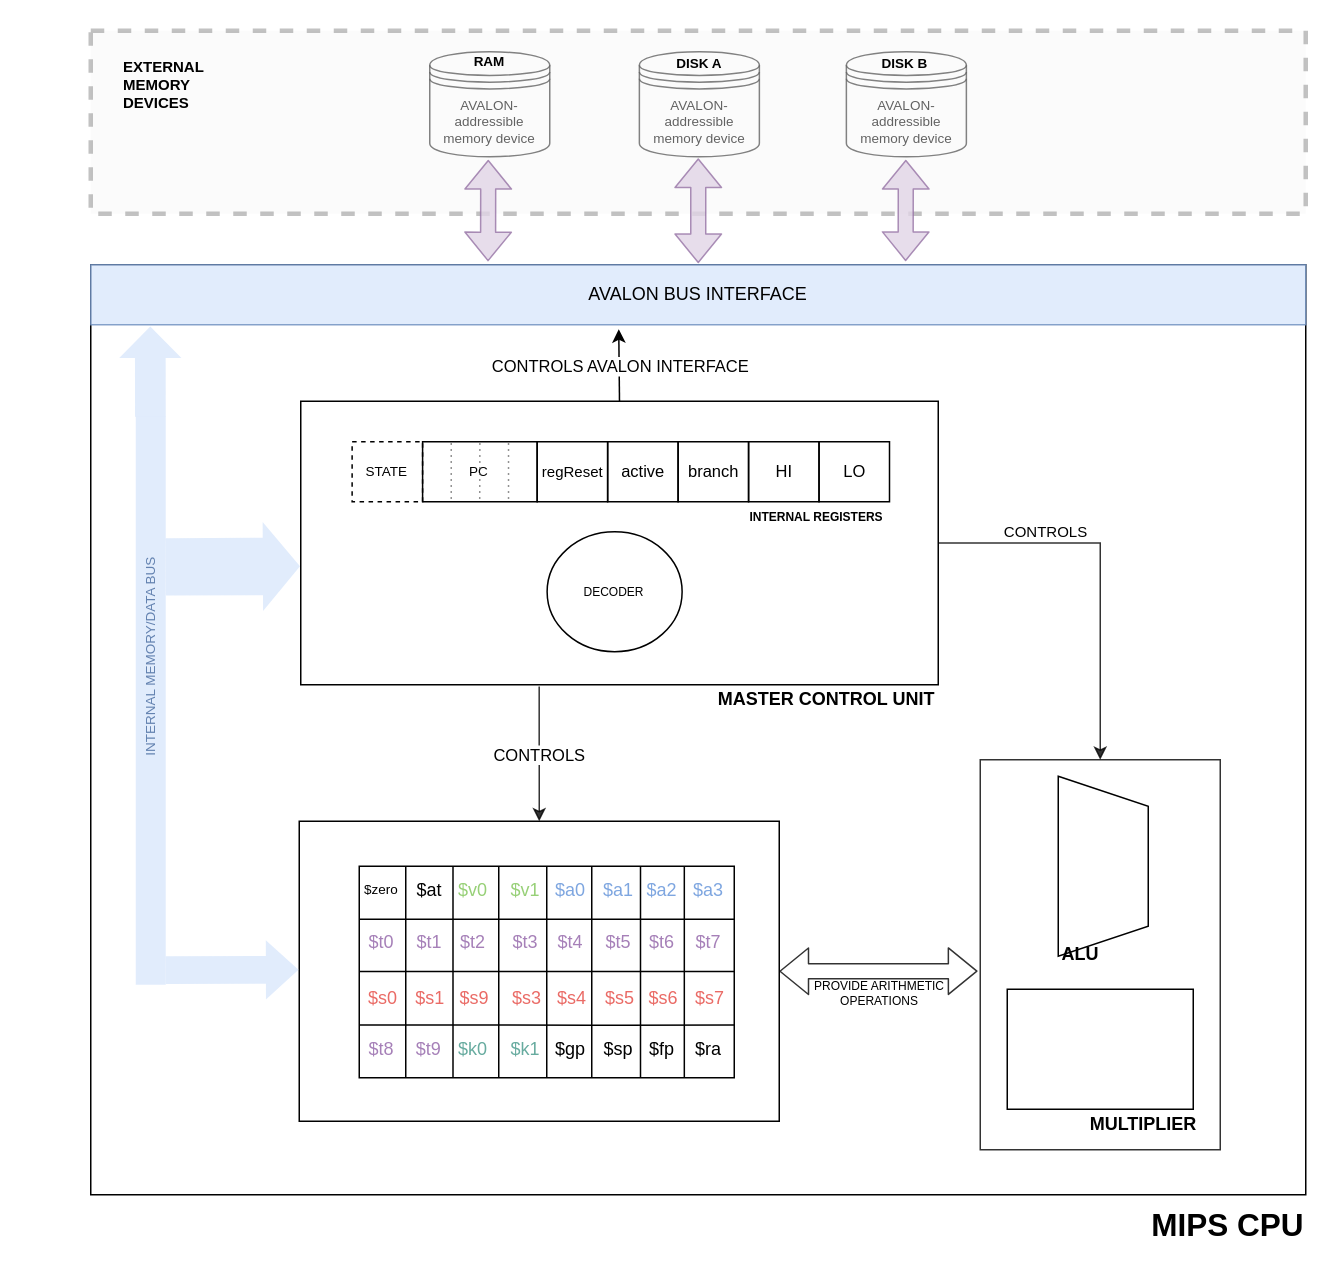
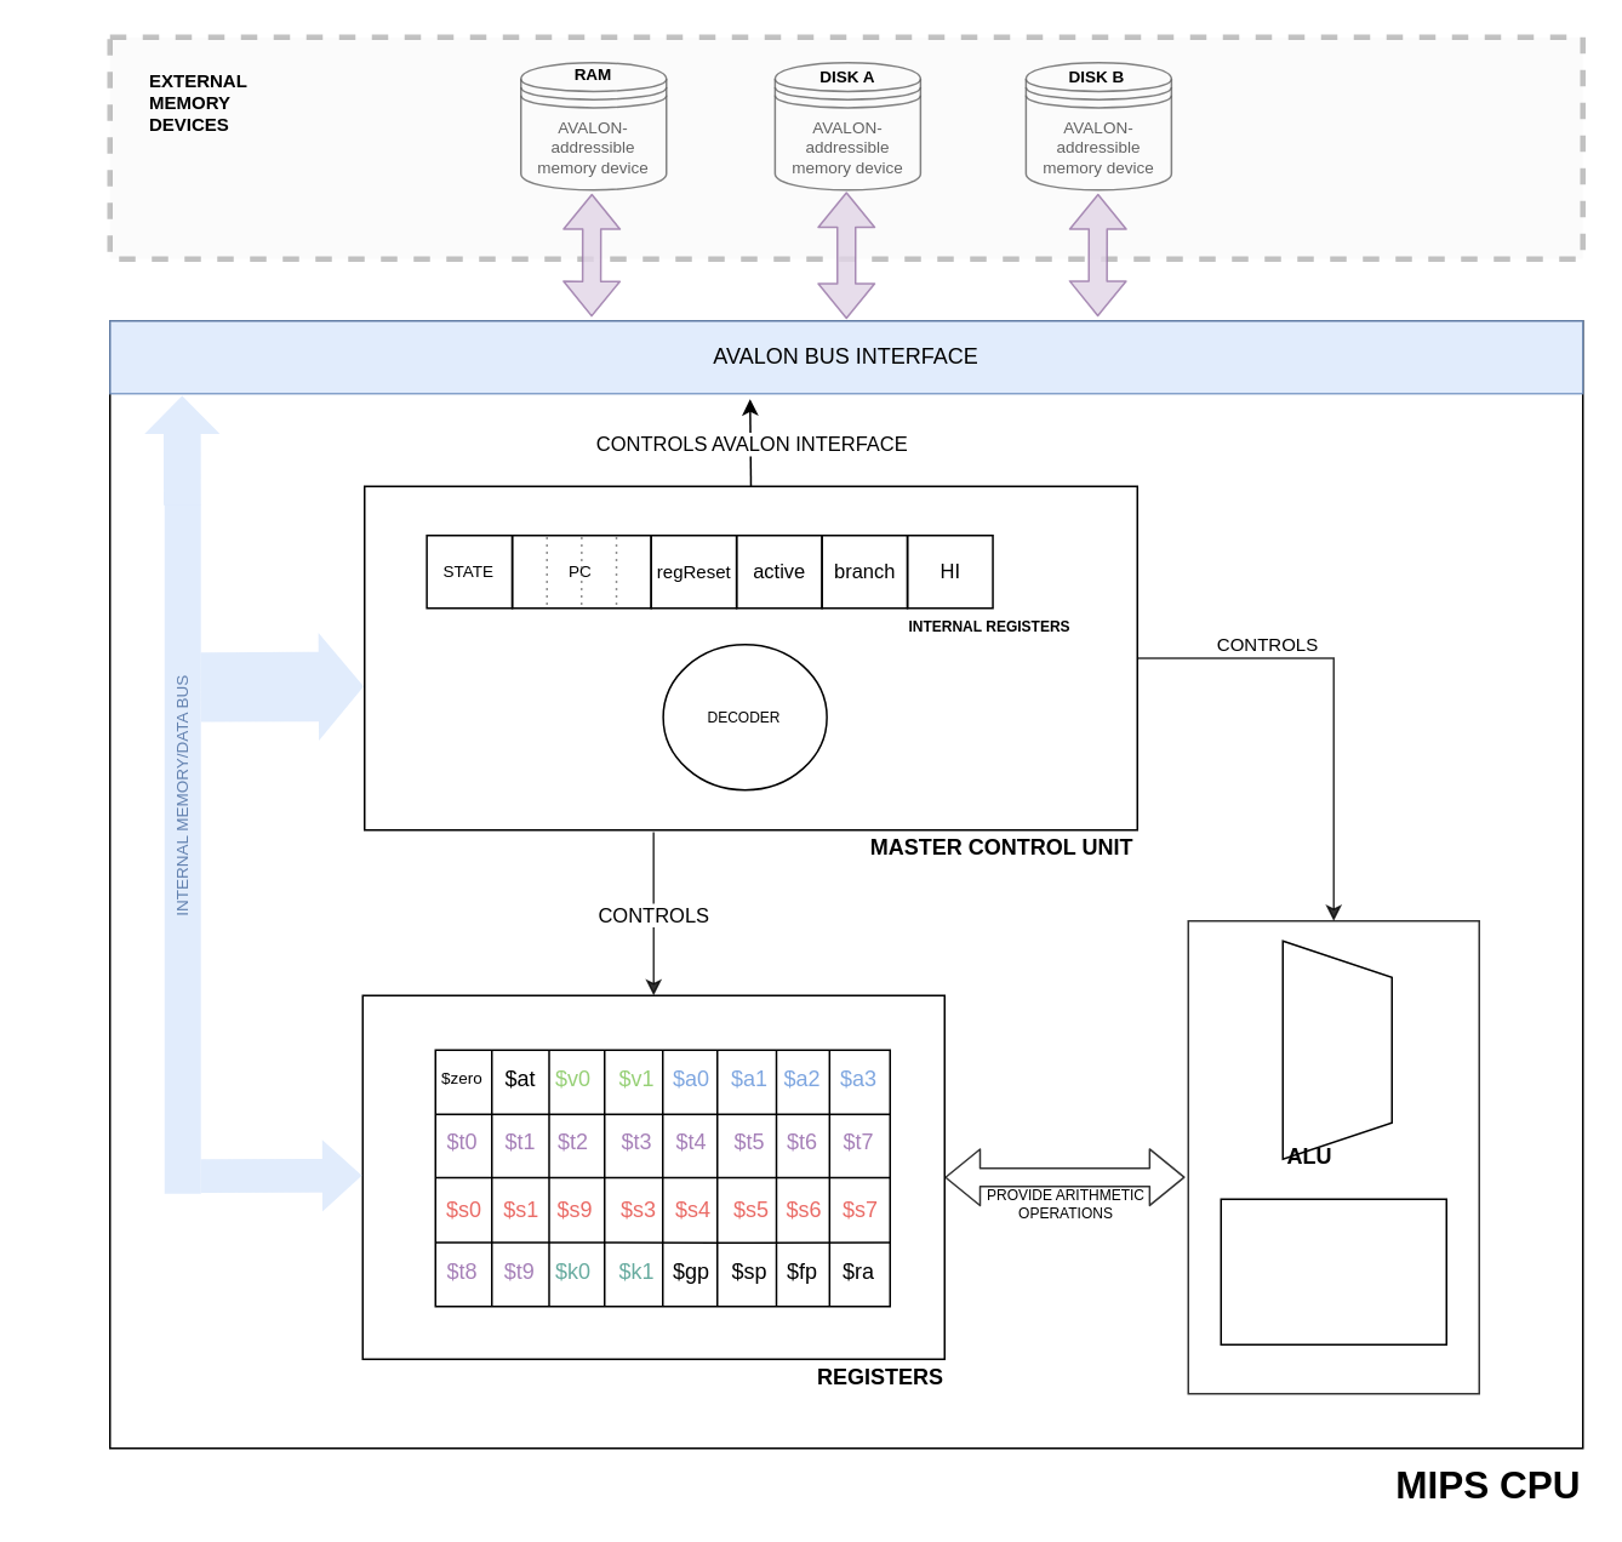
- <mxCell id="62" value="STATE" style="rounded=0;whiteSpace=wrap;html=1;glass=1;fillColor=none;gradientColor=none;fontSize=9;dashed=1;" parent="61" vertex="1"><mxGeometry width="46.976" height="40" as="geometry" /></mxCell>
+ <mxCell id="62" value="STATE" style="rounded=0;whiteSpace=wrap;html=1;glass=1;fillColor=none;gradientColor=none;fontSize=9;" parent="61" vertex="1"><mxGeometry width="46.976" height="40" as="geometry" /></mxCell>
- <mxCell id="72" value="&lt;font style=&quot;font-size: 11px&quot;&gt;LO&lt;/font&gt;" style="rounded=0;whiteSpace=wrap;html=1;glass=1;fillColor=none;gradientColor=none;fontSize=11;" parent="61" vertex="1"><mxGeometry x="311.274" width="46.976" height="40" as="geometry" /></mxCell>
- <mxCell id="92" value="MULTIPLIER" style="text;html=1;strokeColor=none;fillColor=none;align=center;verticalAlign=middle;whiteSpace=wrap;rounded=0;fontStyle=1" parent="87" vertex="1"><mxGeometry x="64.12" y="233" width="90" height="20" as="geometry" /></mxCell>
+ <mxCell id="8" value="REGISTERS" style="text;html=1;strokeColor=none;fillColor=none;align=center;verticalAlign=middle;whiteSpace=wrap;rounded=0;fontStyle=1" parent="7" vertex="1"><mxGeometry x="240" y="200" width="90" height="20" as="geometry" /></mxCell>
